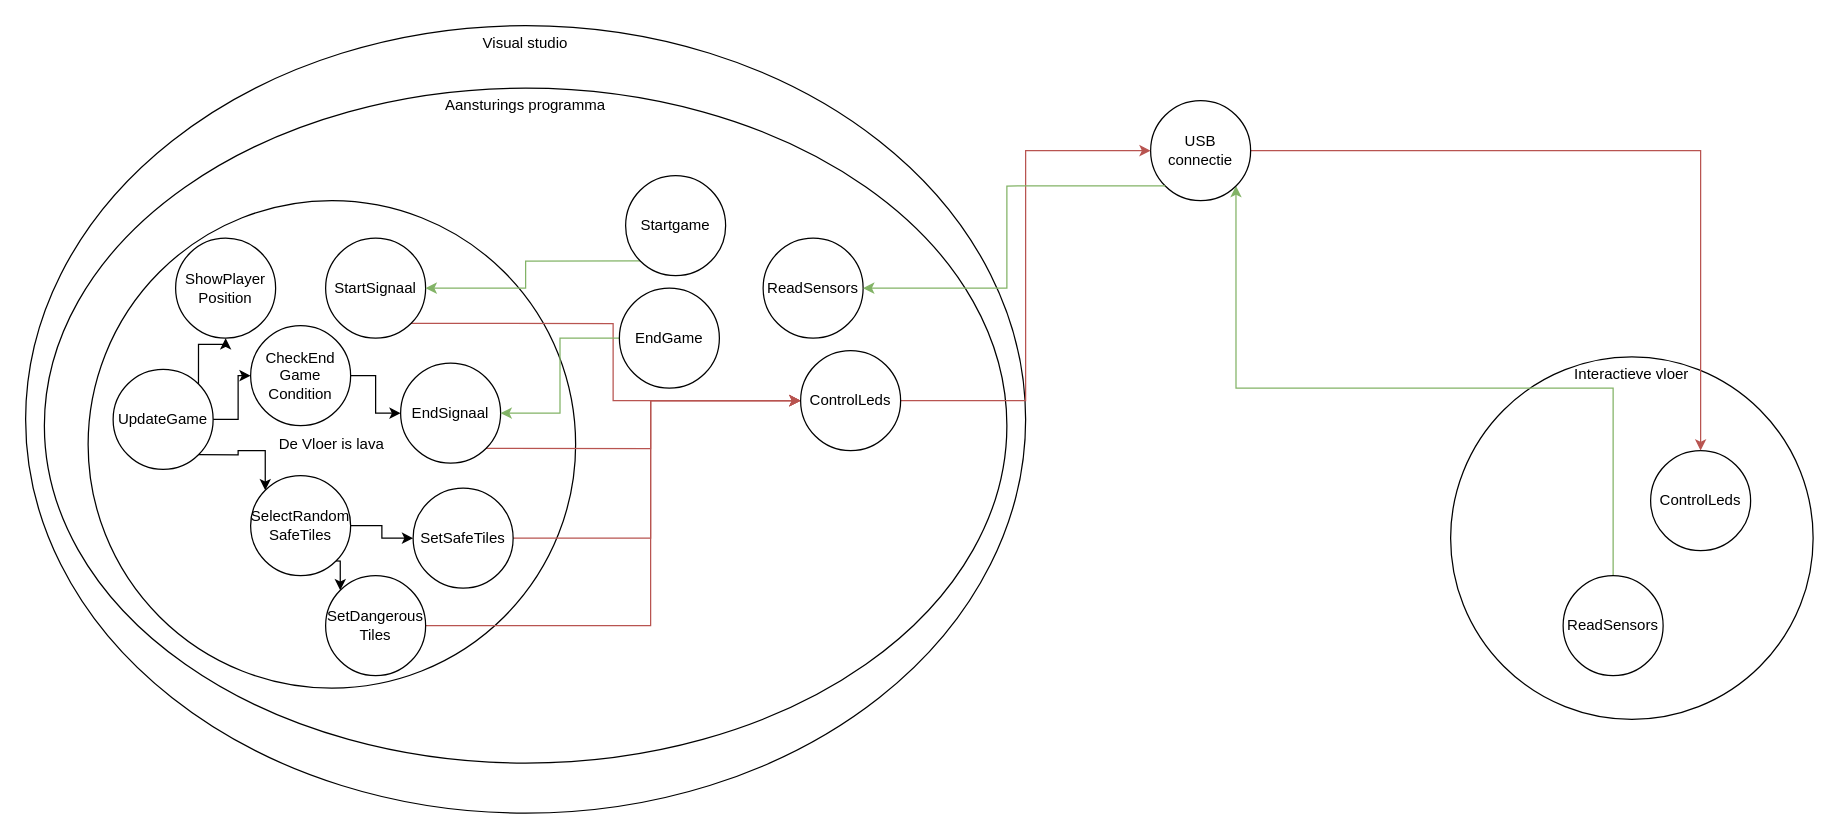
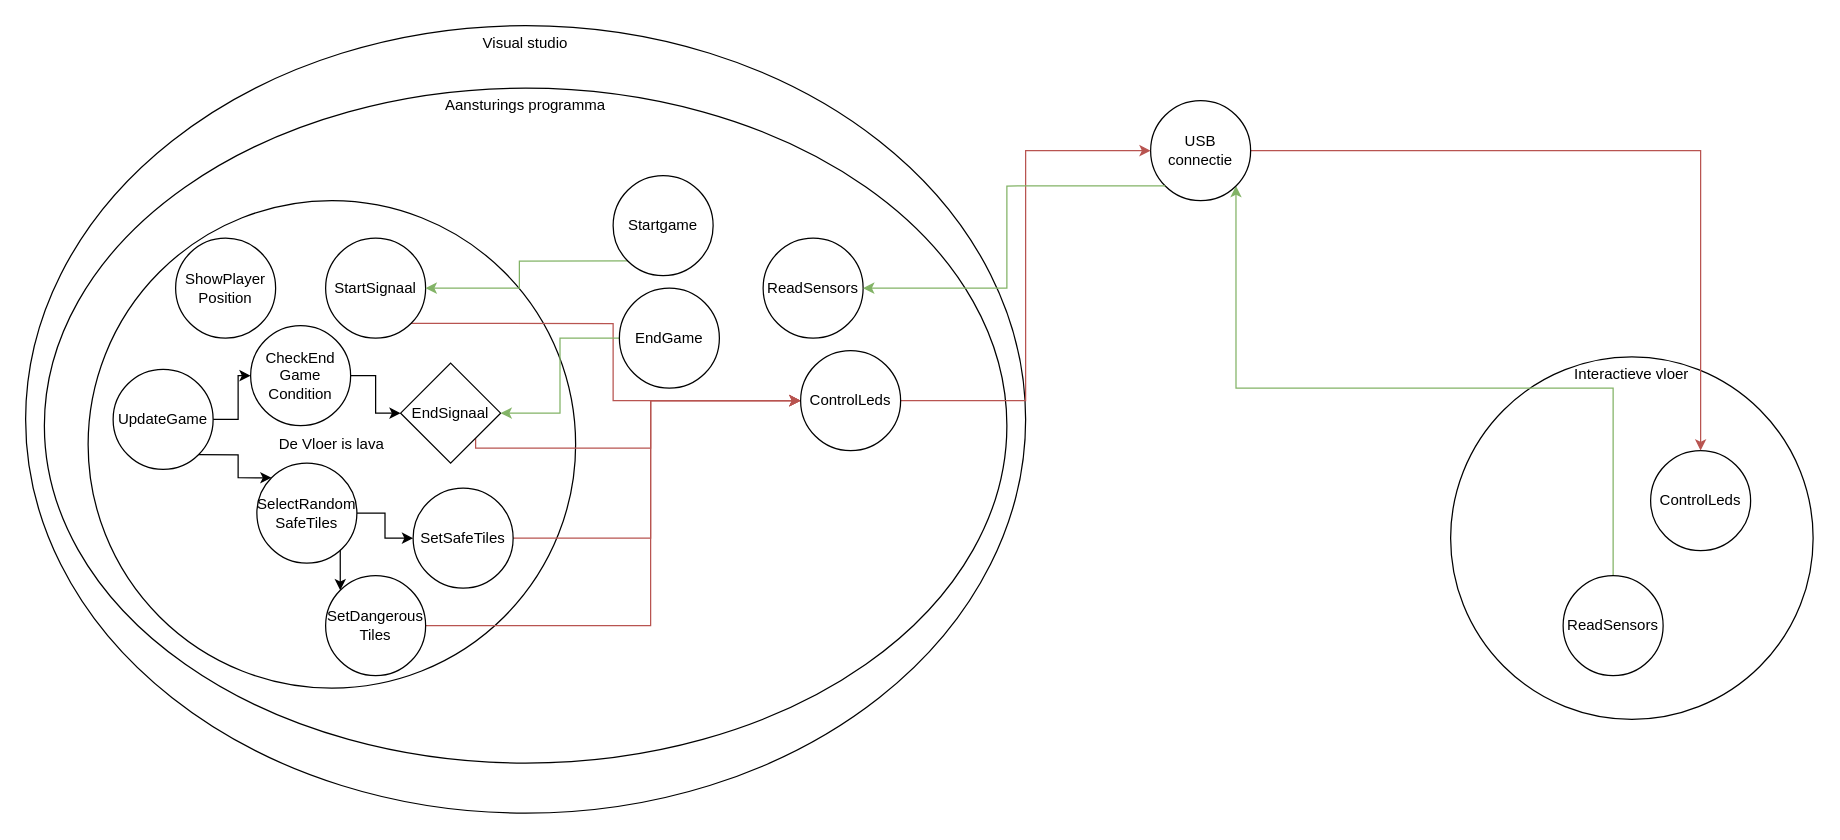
- <mxCell id="31" value="Startgame" style="ellipse;whiteSpace=wrap;html=1;aspect=fixed;align=center;" vertex="1" parent="1"><mxGeometry x="500" y="140" width="80" height="80" as="geometry" /></mxCell>
+ <mxCell id="31" value="Startgame" style="ellipse;whiteSpace=wrap;html=1;aspect=fixed;align=center;" vertex="1" parent="1"><mxGeometry x="490" y="140" width="80" height="80" as="geometry" /></mxCell>
- <mxCell id="24" style="edgeStyle=orthogonalEdgeStyle;rounded=0;orthogonalLoop=1;jettySize=auto;html=1;exitX=1;exitY=0;exitDx=0;exitDy=0;entryX=0.5;entryY=1;entryDx=0;entryDy=0;" edge="1" parent="1" source="26" target="15"><mxGeometry relative="1" as="geometry" /></mxCell>
- <mxCell id="14" value="EndSignaal" style="ellipse;whiteSpace=wrap;html=1;aspect=fixed;align=center;" vertex="1" parent="1"><mxGeometry x="320" y="290" width="80" height="80" as="geometry" /></mxCell>
+ <mxCell id="14" value="EndSignaal" style="rhombus;whiteSpace=wrap;html=1;aspect=fixed;align=center;" vertex="1" parent="1"><mxGeometry x="320" y="290" width="80" height="80" as="geometry" /></mxCell>
- <mxCell id="22" value="SelectRandom SafeTiles" style="ellipse;whiteSpace=wrap;html=1;aspect=fixed;align=center;" vertex="1" parent="1"><mxGeometry x="200" y="380" width="80" height="80" as="geometry" /></mxCell>
+ <mxCell id="22" value="SelectRandom SafeTiles" style="ellipse;whiteSpace=wrap;html=1;aspect=fixed;align=center;" vertex="1" parent="1"><mxGeometry x="205" y="370" width="80" height="80" as="geometry" /></mxCell>
